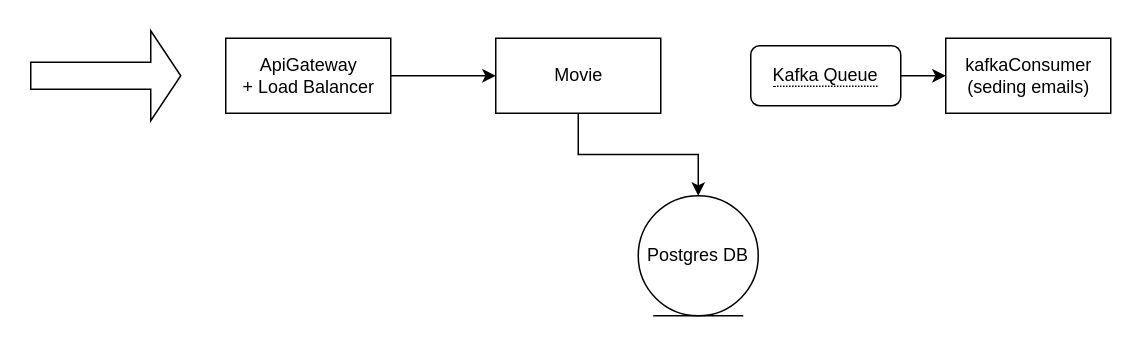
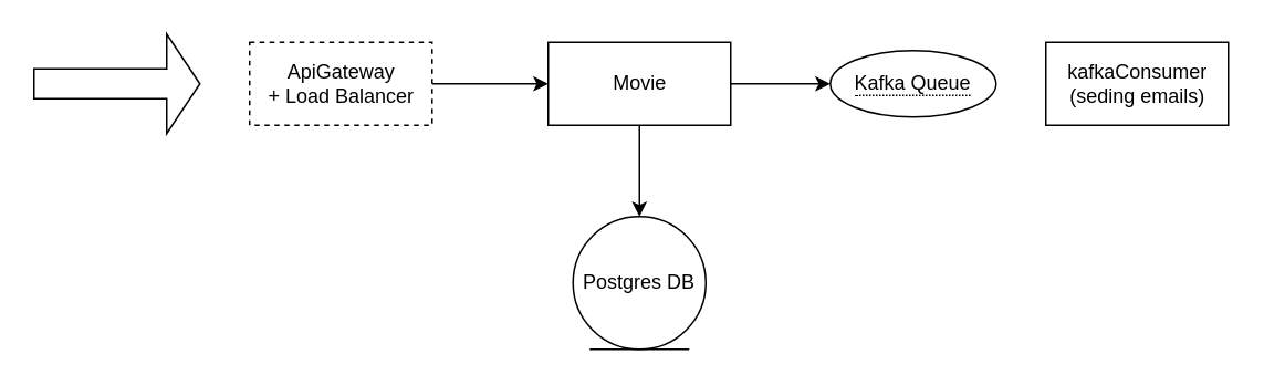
- <mxCell id="4" value="ApiGateway&lt;br&gt;+ Load Balancer" style="html=1;" vertex="1" parent="1"><mxGeometry x="150" y="25" width="110" height="50" as="geometry" /></mxCell>
+ <mxCell id="4" value="ApiGateway&lt;br&gt;+ Load Balancer" style="html=1;dashed=1;" vertex="1" parent="1"><mxGeometry x="150" y="25" width="110" height="50" as="geometry" /></mxCell>
+ <mxCell id="6" value="" style="edgeStyle=orthogonalEdgeStyle;rounded=0;orthogonalLoop=1;jettySize=auto;html=1;" edge="1" parent="1" source="7" target="11"><mxGeometry relative="1" as="geometry" /></mxCell>
- <mxCell id="11" value="&lt;span style=&quot;border-bottom: 1px dotted&quot;&gt;Kafka Queue&lt;br&gt;&lt;/span&gt;" style="whiteSpace=wrap;html=1;align=center;rounded=1;" vertex="1" parent="1"><mxGeometry x="500" y="30" width="100" height="40" as="geometry" /></mxCell>
+ <mxCell id="11" value="&lt;span style=&quot;border-bottom: 1px dotted&quot;&gt;Kafka Queue&lt;br&gt;&lt;/span&gt;" style="ellipse;whiteSpace=wrap;html=1;align=center;" vertex="1" parent="1"><mxGeometry x="500" y="30" width="100" height="40" as="geometry" /></mxCell>
- <mxCell id="10" value="" style="edgeStyle=orthogonalEdgeStyle;rounded=0;orthogonalLoop=1;jettySize=auto;html=1;" edge="1" parent="1" source="11" target="9"><mxGeometry relative="1" as="geometry" /></mxCell>
- <mxCell id="8" value="Postgres DB" style="ellipse;shape=umlEntity;whiteSpace=wrap;html=1;" vertex="1" parent="1"><mxGeometry x="425" y="130" width="80" height="80" as="geometry" /></mxCell>
+ <mxCell id="8" value="Postgres DB" style="ellipse;shape=umlEntity;whiteSpace=wrap;html=1;" vertex="1" parent="1"><mxGeometry x="345" y="130" width="80" height="80" as="geometry" /></mxCell>
